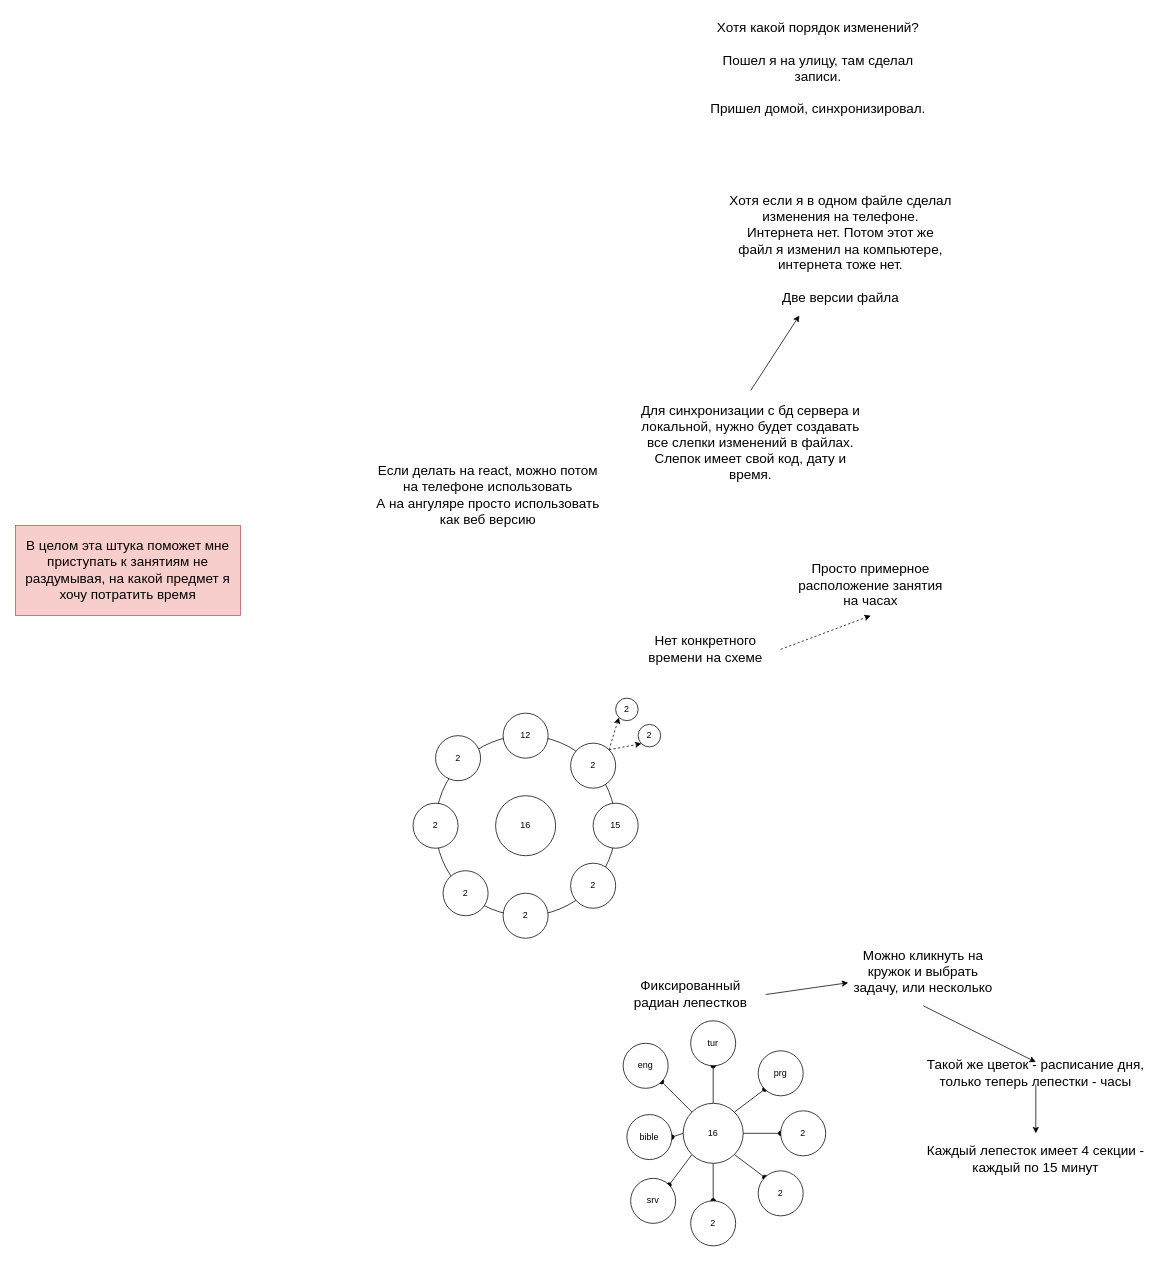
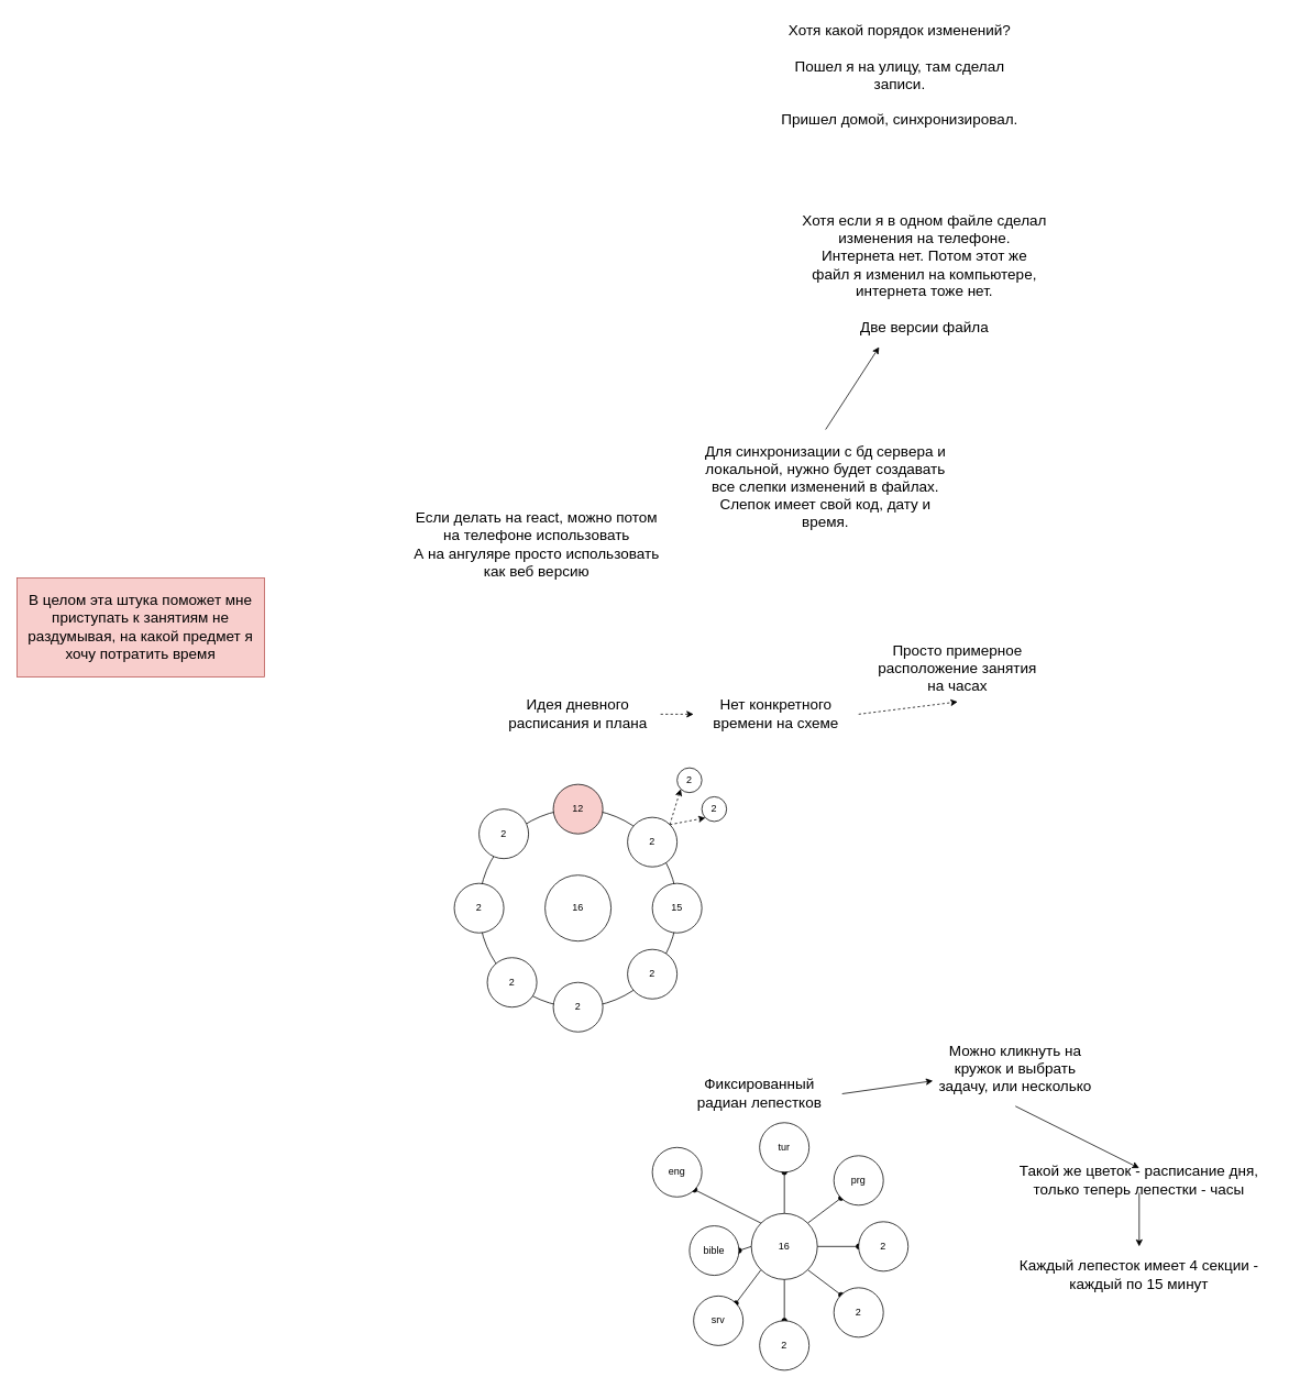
- <mxCell id="20" value="Просто примерное расположение занятия на часах" style="text;html=1;strokeColor=none;fillColor=none;align=center;verticalAlign=middle;whiteSpace=wrap;rounded=0;fontSize=18;" parent="1" vertex="1"><mxGeometry x="1060" y="740" width="200" height="80" as="geometry" /></mxCell>
+ <mxCell id="20" value="Просто примерное расположение занятия на часах" style="text;html=1;strokeColor=none;fillColor=none;align=center;verticalAlign=middle;whiteSpace=wrap;rounded=0;fontSize=18;" parent="1" vertex="1"><mxGeometry x="1060" y="770" width="200" height="80" as="geometry" /></mxCell>
+ <mxCell id="15" value="Идея дневного расписания и плана" style="text;html=1;strokeColor=none;fillColor=none;align=center;verticalAlign=middle;whiteSpace=wrap;rounded=0;fontSize=18;" parent="1" vertex="1"><mxGeometry x="600" y="850" width="200" height="30" as="geometry" /></mxCell>
+ <mxCell id="14" style="edgeStyle=none;rounded=0;orthogonalLoop=1;jettySize=auto;html=1;exitX=1;exitY=0.5;exitDx=0;exitDy=0;dashed=1;fontSize=18;" parent="1" source="15" target="19" edge="1"><mxGeometry relative="1" as="geometry" /></mxCell>
- <mxCell id="4" value="12" style="ellipse;whiteSpace=wrap;html=1;aspect=fixed;" parent="1" vertex="1"><mxGeometry x="670" y="950" width="60" height="60" as="geometry" /></mxCell>
+ <mxCell id="4" value="12" style="ellipse;whiteSpace=wrap;html=1;aspect=fixed;fillColor=#f8cecc;" parent="1" vertex="1"><mxGeometry x="670" y="950" width="60" height="60" as="geometry" /></mxCell>
- <mxCell id="44" value="eng" style="ellipse;whiteSpace=wrap;html=1;aspect=fixed;" parent="1" vertex="1"><mxGeometry x="830" y="1390" width="60" height="60" as="geometry" /></mxCell>
+ <mxCell id="44" value="eng" style="ellipse;whiteSpace=wrap;html=1;aspect=fixed;" parent="1" vertex="1"><mxGeometry x="790" y="1390" width="60" height="60" as="geometry" /></mxCell>
